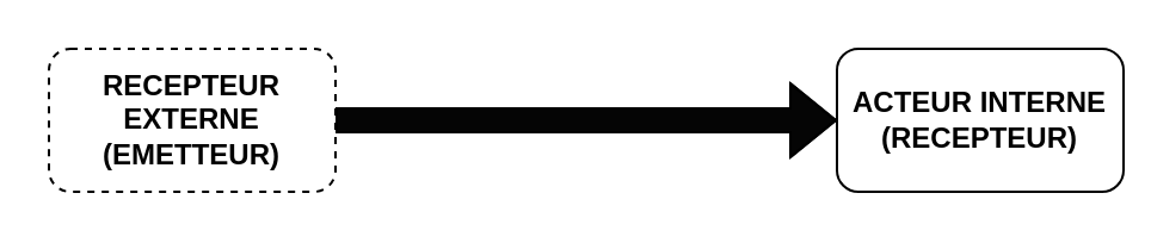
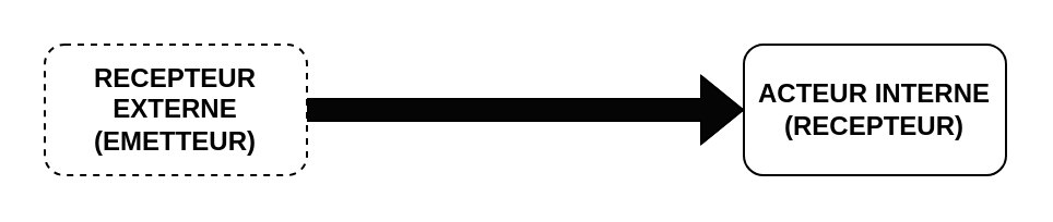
- <mxCell id="3" value="&lt;b&gt;ACTEUR INTERNE&lt;br&gt;(RECEPTEUR)&lt;br&gt;&lt;/b&gt;" style="rounded=1;whiteSpace=wrap;html=1;" vertex="1" parent="1"><mxGeometry x="350" y="20" width="120" height="60" as="geometry" /></mxCell>
+ <mxCell id="3" value="&lt;b&gt;ACTEUR INTERNE&lt;br&gt;(RECEPTEUR)&lt;br&gt;&lt;/b&gt;" style="rounded=1;whiteSpace=wrap;html=1;" vertex="1" parent="1"><mxGeometry x="340" y="20" width="120" height="60" as="geometry" /></mxCell>
